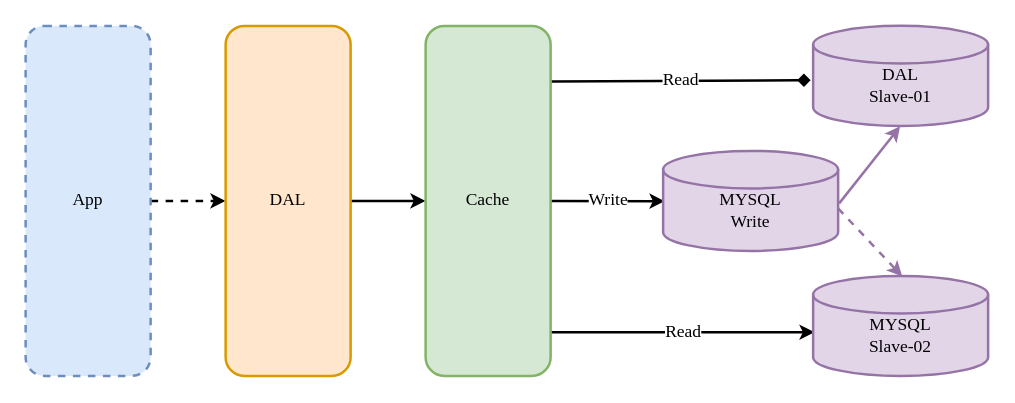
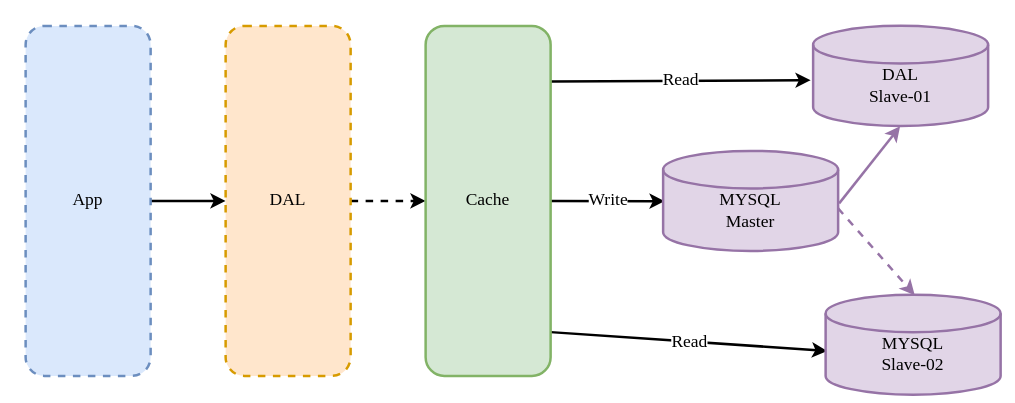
- <mxCell id="6" value="Read" style="rounded=0;orthogonalLoop=1;jettySize=auto;html=1;entryX=-0.014;entryY=0.543;entryDx=0;entryDy=0;entryPerimeter=0;fontFamily=Comic Sans MS;fontSize=14;strokeWidth=2;exitX=1.004;exitY=0.159;exitDx=0;exitDy=0;exitPerimeter=0;endArrow=diamond;" parent="1" source="9" target="10" edge="1"><mxGeometry relative="1" as="geometry" /></mxCell>
+ <mxCell id="6" value="Read" style="rounded=0;orthogonalLoop=1;jettySize=auto;html=1;entryX=-0.014;entryY=0.543;entryDx=0;entryDy=0;entryPerimeter=0;fontFamily=Comic Sans MS;fontSize=14;strokeWidth=2;exitX=1.004;exitY=0.159;exitDx=0;exitDy=0;exitPerimeter=0;" parent="1" source="9" target="10" edge="1"><mxGeometry relative="1" as="geometry" /></mxCell>
- <mxCell id="2" style="edgeStyle=orthogonalEdgeStyle;rounded=0;orthogonalLoop=1;jettySize=auto;html=1;entryX=0;entryY=0.5;entryDx=0;entryDy=0;fontFamily=Comic Sans MS;fontSize=14;strokeWidth=2;dashed=1;" parent="1" source="3" target="5" edge="1"><mxGeometry relative="1" as="geometry" /></mxCell>
+ <mxCell id="2" style="edgeStyle=orthogonalEdgeStyle;rounded=0;orthogonalLoop=1;jettySize=auto;html=1;entryX=0;entryY=0.5;entryDx=0;entryDy=0;fontFamily=Comic Sans MS;fontSize=14;strokeWidth=2;" parent="1" source="3" target="5" edge="1"><mxGeometry relative="1" as="geometry" /></mxCell>
- <mxCell id="5" value="DAL" style="rounded=1;whiteSpace=wrap;html=1;fillColor=#ffe6cc;strokeColor=#d79b00;strokeWidth=2;fontSize=14;fontFamily=Comic Sans MS;" parent="1" vertex="1"><mxGeometry x="180" y="20" width="100" height="280" as="geometry" /></mxCell>
+ <mxCell id="5" value="DAL" style="rounded=1;whiteSpace=wrap;html=1;fillColor=#ffe6cc;strokeColor=#d79b00;strokeWidth=2;fontSize=14;fontFamily=Comic Sans MS;dashed=1;" parent="1" vertex="1"><mxGeometry x="180" y="20" width="100" height="280" as="geometry" /></mxCell>
- <mxCell id="4" style="edgeStyle=orthogonalEdgeStyle;rounded=0;orthogonalLoop=1;jettySize=auto;html=1;fontFamily=Comic Sans MS;fontSize=14;strokeWidth=2;" parent="1" source="5" target="9" edge="1"><mxGeometry relative="1" as="geometry" /></mxCell>
+ <mxCell id="4" style="edgeStyle=orthogonalEdgeStyle;rounded=0;orthogonalLoop=1;jettySize=auto;html=1;fontFamily=Comic Sans MS;fontSize=14;strokeWidth=2;dashed=1;" parent="1" source="5" target="9" edge="1"><mxGeometry relative="1" as="geometry" /></mxCell>
- <mxCell id="13" value="&lt;br style=&quot;font-size: 14px&quot;&gt;MYSQL&lt;br&gt;Write" style="shape=cylinder2;whiteSpace=wrap;html=1;boundedLbl=1;backgroundOutline=1;size=15;fillColor=#e1d5e7;strokeColor=#9673a6;strokeWidth=2;fontFamily=Comic Sans MS;fontSize=14;" parent="1" vertex="1"><mxGeometry x="530" y="120" width="140" height="80" as="geometry" /></mxCell>
+ <mxCell id="13" value="&lt;br style=&quot;font-size: 14px&quot;&gt;MYSQL&lt;br&gt;Master" style="shape=cylinder2;whiteSpace=wrap;html=1;boundedLbl=1;backgroundOutline=1;size=15;fillColor=#e1d5e7;strokeColor=#9673a6;strokeWidth=2;fontFamily=Comic Sans MS;fontSize=14;" parent="1" vertex="1"><mxGeometry x="530" y="120" width="140" height="80" as="geometry" /></mxCell>
- <mxCell id="14" value="&lt;br style=&quot;font-size: 14px&quot;&gt;MYSQL&lt;br&gt;Slave-02" style="shape=cylinder2;whiteSpace=wrap;html=1;boundedLbl=1;backgroundOutline=1;size=15;fillColor=#e1d5e7;strokeColor=#9673a6;strokeWidth=2;fontFamily=Comic Sans MS;fontSize=14;" parent="1" vertex="1"><mxGeometry x="650" y="220" width="140" height="80" as="geometry" /></mxCell>
+ <mxCell id="14" value="&lt;br style=&quot;font-size: 14px&quot;&gt;MYSQL&lt;br&gt;Slave-02" style="shape=cylinder2;whiteSpace=wrap;html=1;boundedLbl=1;backgroundOutline=1;size=15;fillColor=#e1d5e7;strokeColor=#9673a6;strokeWidth=2;fontFamily=Comic Sans MS;fontSize=14;" parent="1" vertex="1"><mxGeometry x="660" y="235" width="140" height="80" as="geometry" /></mxCell>
